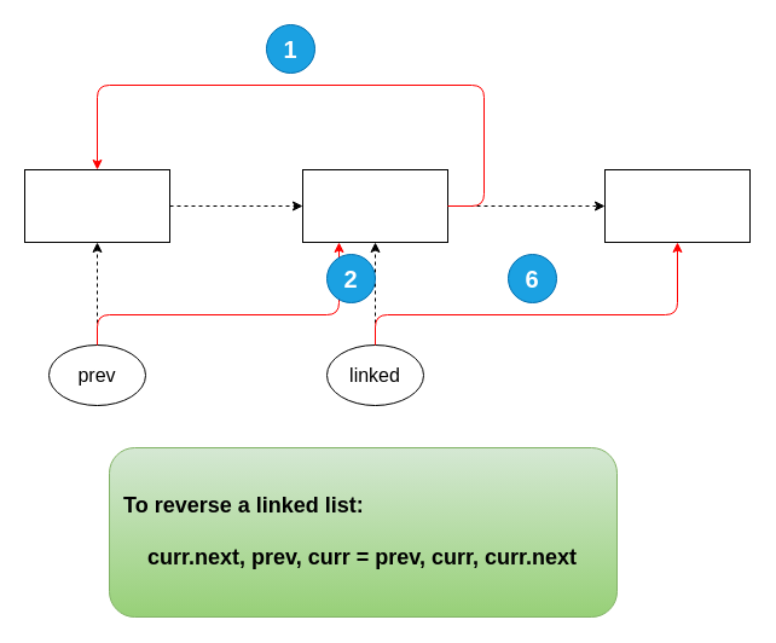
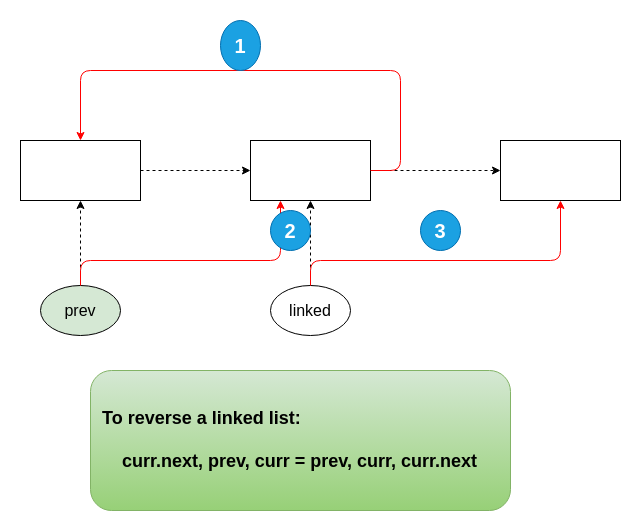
- <mxCell id="14" value="&lt;b&gt;&lt;font style=&quot;font-size: 20px&quot;&gt;1&lt;/font&gt;&lt;/b&gt;" style="ellipse;whiteSpace=wrap;html=1;aspect=fixed;fillColor=#1ba1e2;strokeColor=#006EAF;fontColor=#ffffff;" vertex="1" parent="1"><mxGeometry x="220" y="20" width="40" height="40" as="geometry" /></mxCell>
+ <mxCell id="14" value="&lt;b&gt;&lt;font style=&quot;font-size: 20px&quot;&gt;1&lt;/font&gt;&lt;/b&gt;" style="ellipse;whiteSpace=wrap;html=1;aspect=fixed;fillColor=#1ba1e2;strokeColor=#006EAF;fontColor=#ffffff;" vertex="1" parent="1"><mxGeometry x="220" y="20" width="40" height="50" as="geometry" /></mxCell>
- <mxCell id="16" value="&lt;b&gt;&lt;font style=&quot;font-size: 20px&quot;&gt;6&lt;/font&gt;&lt;/b&gt;" style="ellipse;whiteSpace=wrap;html=1;aspect=fixed;fillColor=#1ba1e2;strokeColor=#006EAF;fontColor=#ffffff;" vertex="1" parent="1"><mxGeometry x="420" y="210" width="40" height="40" as="geometry" /></mxCell>
+ <mxCell id="16" value="&lt;b&gt;&lt;font style=&quot;font-size: 20px&quot;&gt;3&lt;/font&gt;&lt;/b&gt;" style="ellipse;whiteSpace=wrap;html=1;aspect=fixed;fillColor=#1ba1e2;strokeColor=#006EAF;fontColor=#ffffff;" vertex="1" parent="1"><mxGeometry x="420" y="210" width="40" height="40" as="geometry" /></mxCell>
- <mxCell id="8" value="&lt;font style=&quot;font-size: 16px&quot;&gt;prev&lt;/font&gt;" style="ellipse;whiteSpace=wrap;html=1;" vertex="1" parent="1"><mxGeometry x="40" y="285" width="80" height="50" as="geometry" /></mxCell>
+ <mxCell id="8" value="&lt;font style=&quot;font-size: 16px&quot;&gt;prev&lt;/font&gt;" style="ellipse;whiteSpace=wrap;html=1;fillColor=#d5e8d4;" vertex="1" parent="1"><mxGeometry x="40" y="285" width="80" height="50" as="geometry" /></mxCell>
